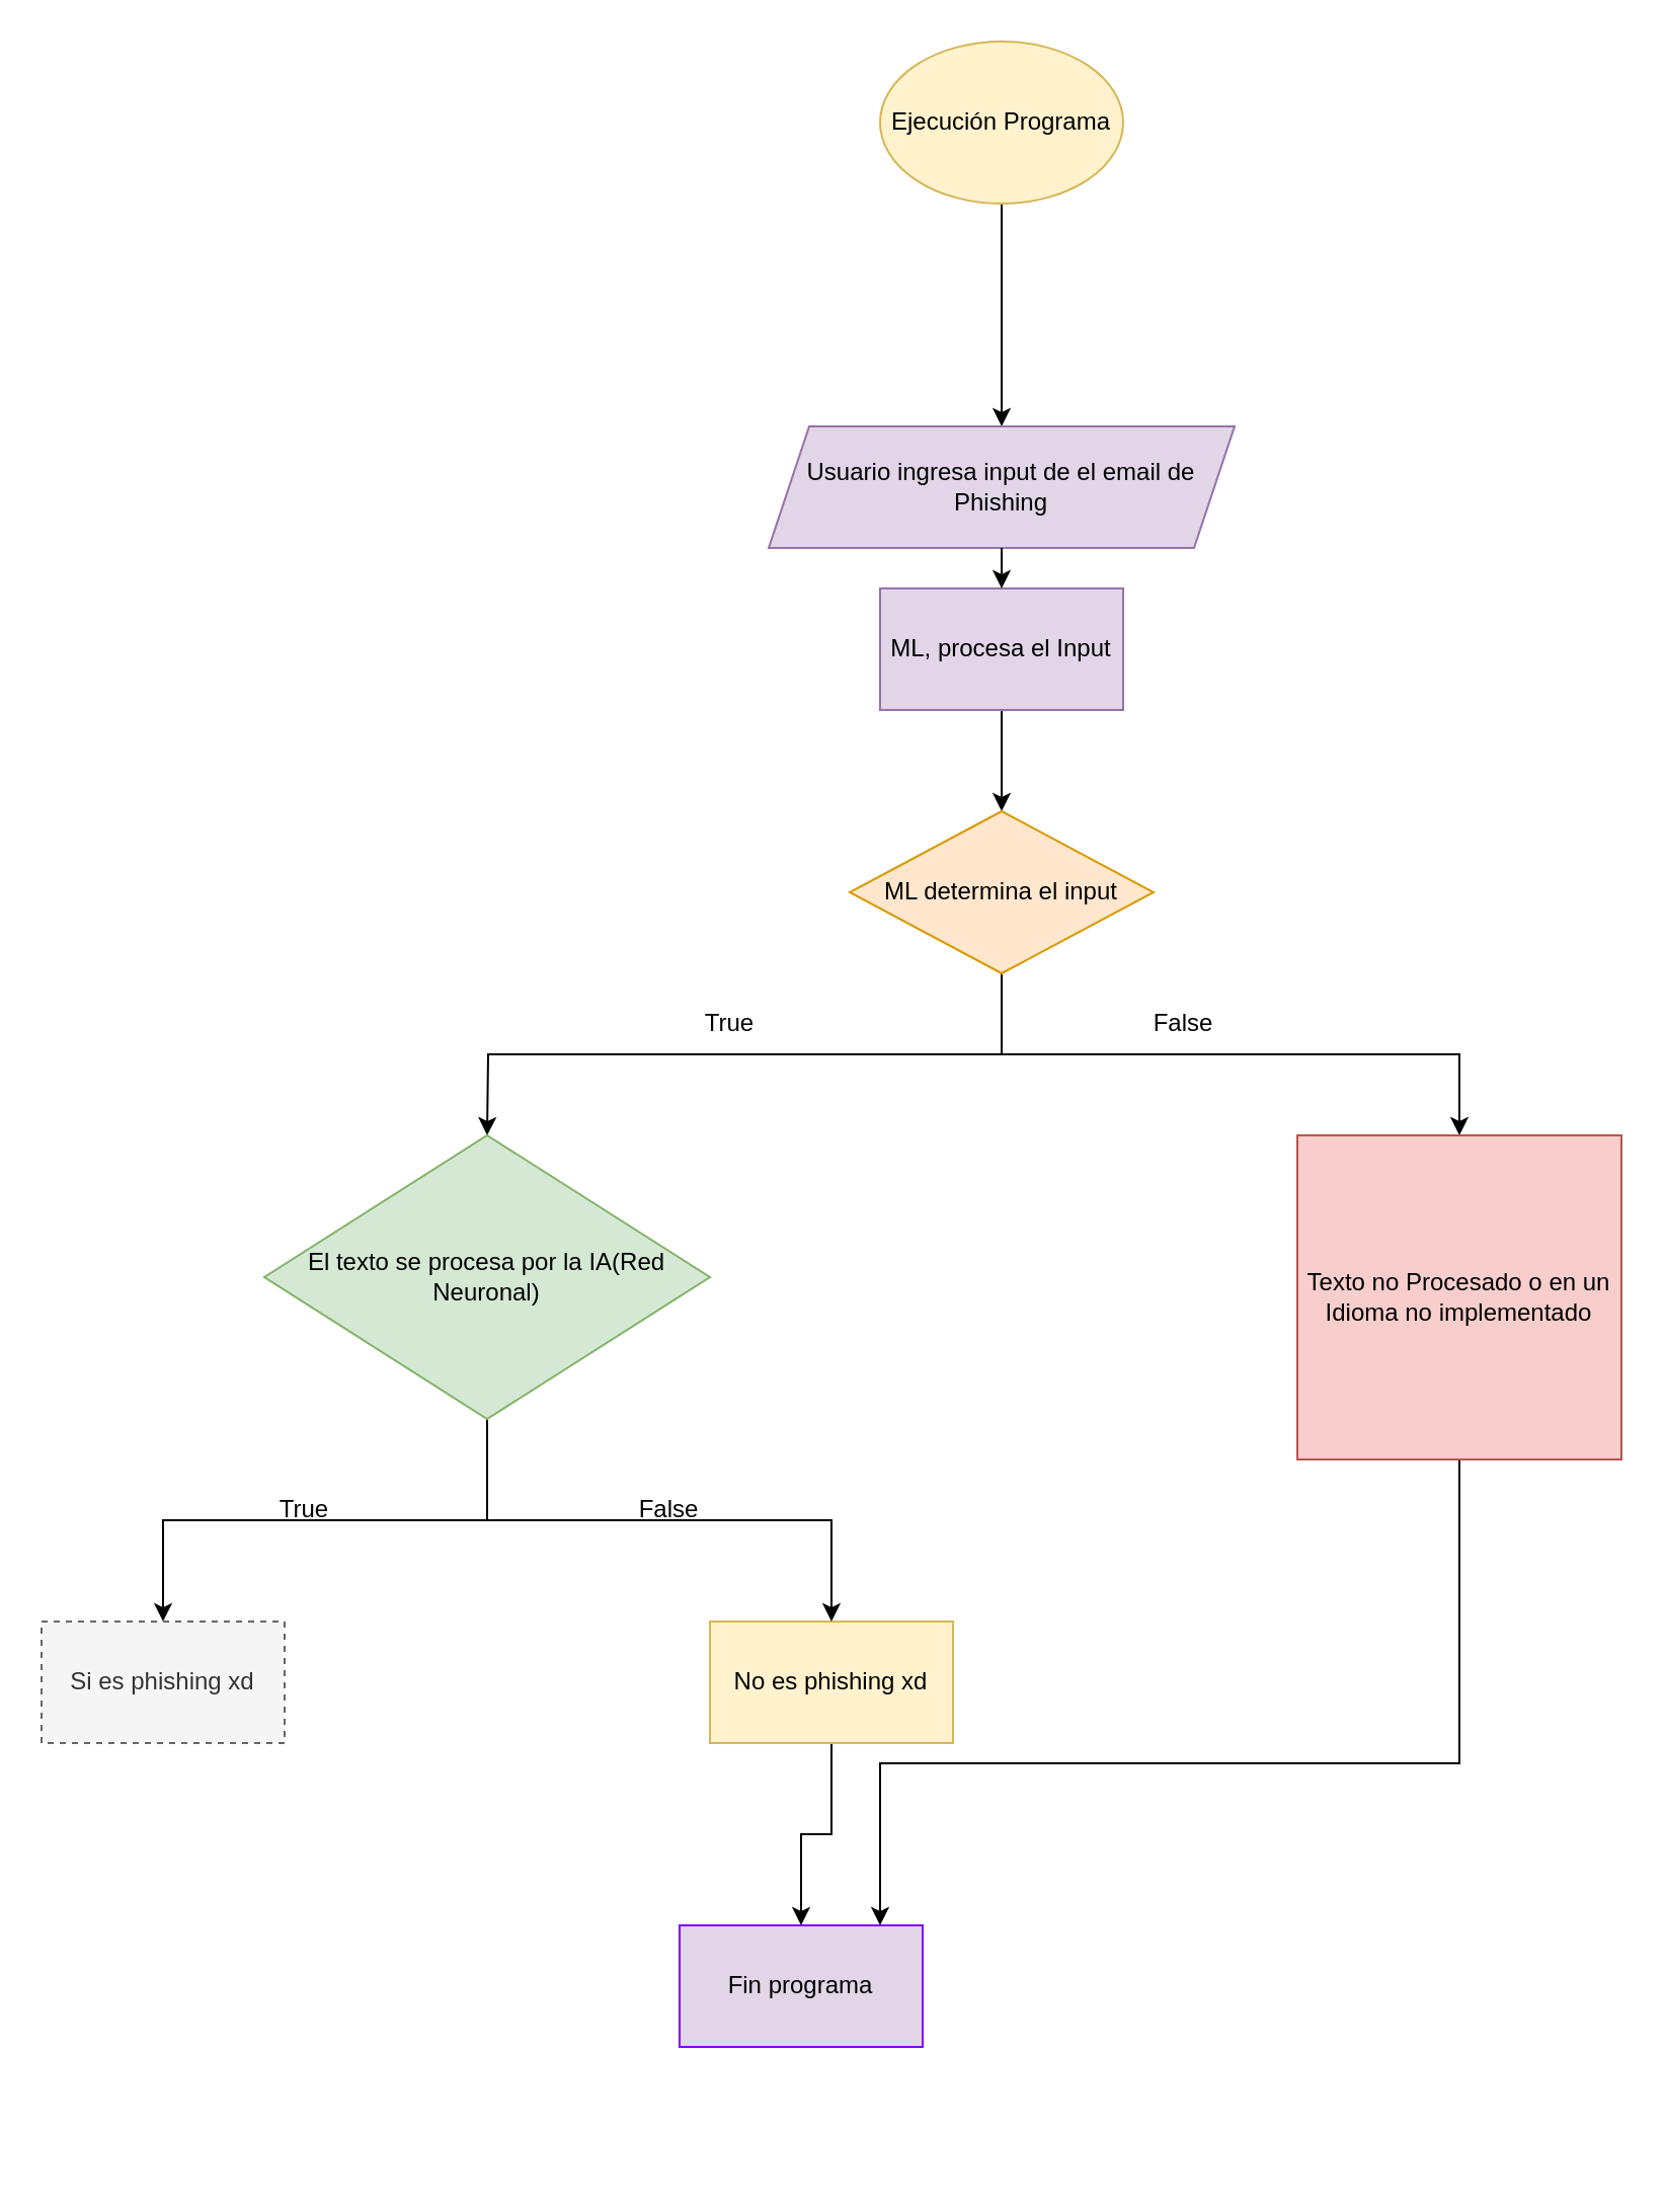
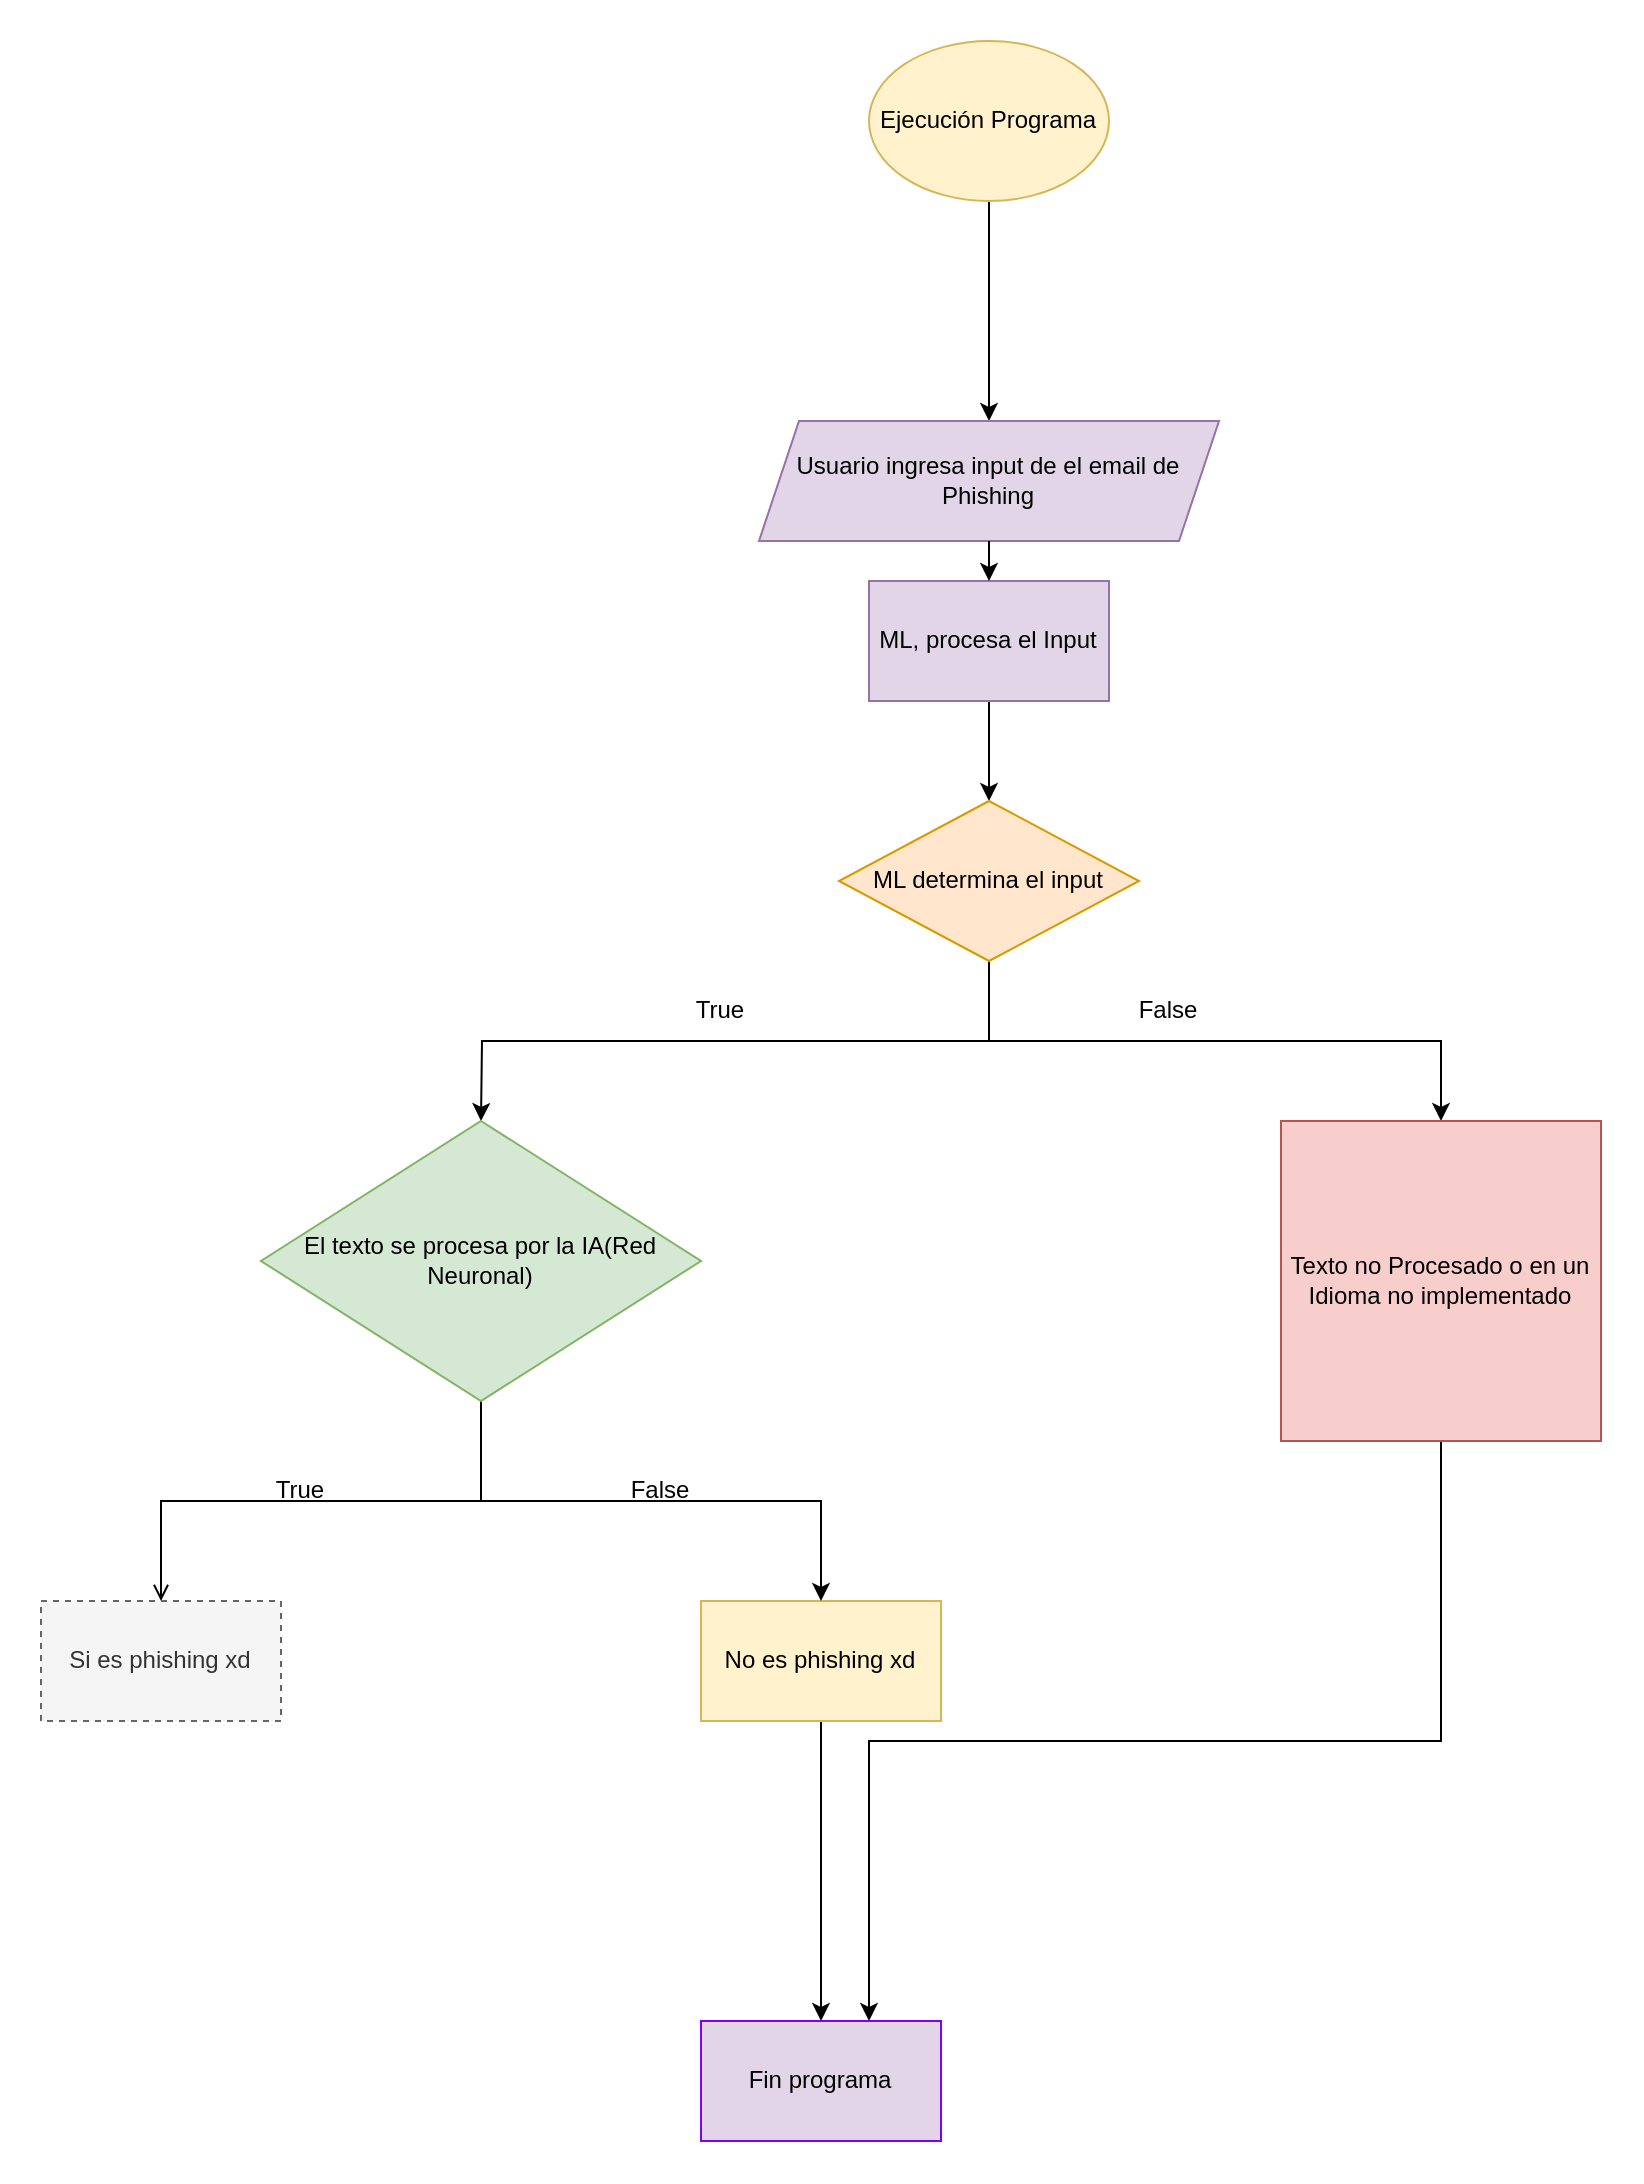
- <mxCell id="18" style="edgeStyle=orthogonalEdgeStyle;rounded=0;orthogonalLoop=1;jettySize=auto;html=1;entryX=0.5;entryY=0;entryDx=0;entryDy=0;" edge="1" parent="1" source="19" target="20"><mxGeometry relative="1" as="geometry" /></mxCell>
+ <mxCell id="18" style="edgeStyle=orthogonalEdgeStyle;rounded=0;orthogonalLoop=1;jettySize=auto;html=1;entryX=0.5;entryY=0;entryDx=0;entryDy=0;endArrow=open;" edge="1" parent="1" source="19" target="20"><mxGeometry relative="1" as="geometry" /></mxCell>
- <mxCell id="23" value="Fin programa" style="rounded=0;whiteSpace=wrap;html=1;fillColor=#e1d5e7;strokeColor=#7F00FF;" vertex="1" parent="1"><mxGeometry x="335" y="950" width="120" height="60" as="geometry" /></mxCell>
+ <mxCell id="23" value="Fin programa" style="rounded=0;whiteSpace=wrap;html=1;fillColor=#e1d5e7;strokeColor=#7F00FF;" vertex="1" parent="1"><mxGeometry x="350" y="1010" width="120" height="60" as="geometry" /></mxCell>
